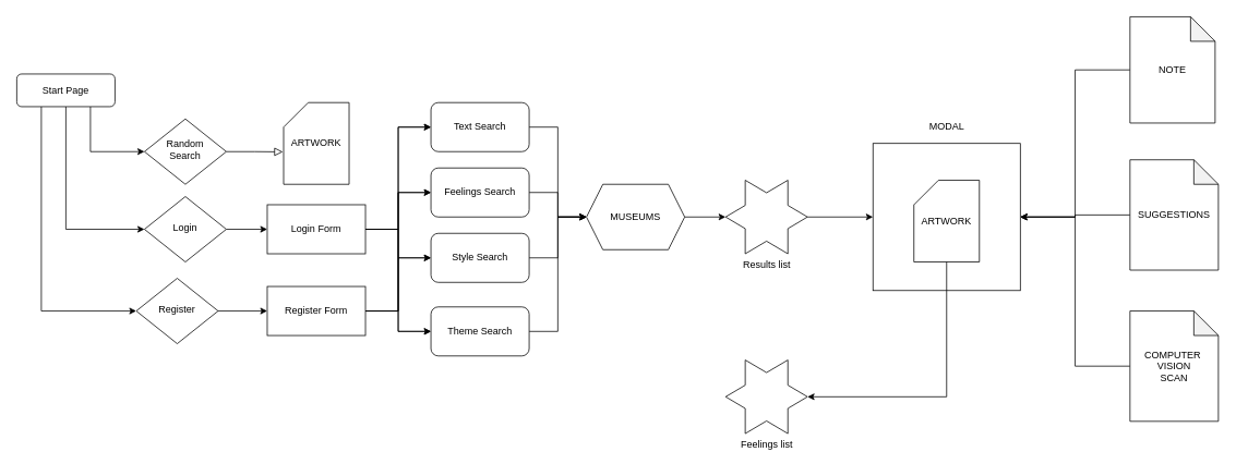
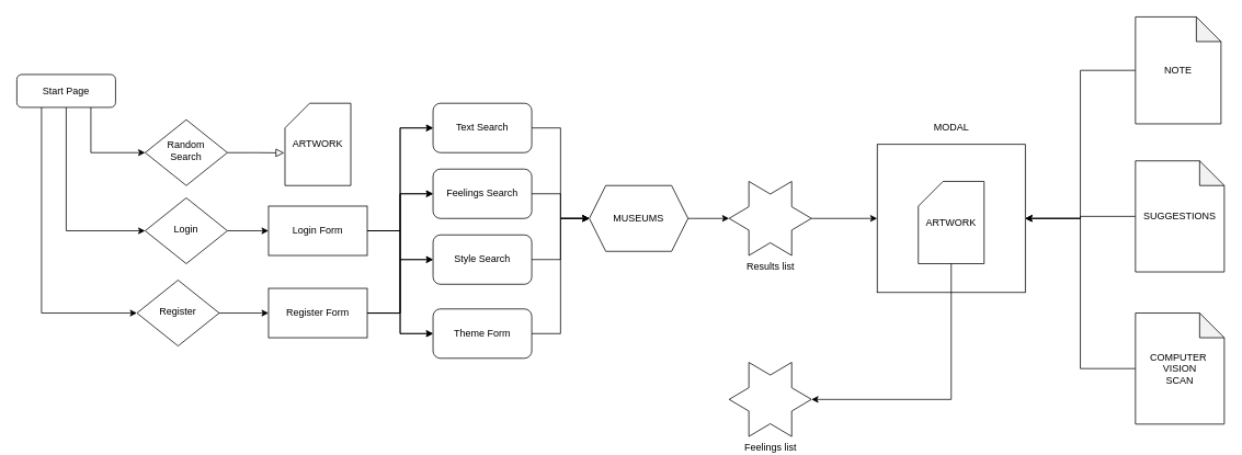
- <mxCell id="28" value="Theme Search" style="rounded=1;whiteSpace=wrap;html=1;" parent="24" vertex="1"><mxGeometry y="250" width="120" height="60" as="geometry" /></mxCell>
+ <mxCell id="28" value="Theme Form" style="rounded=1;whiteSpace=wrap;html=1;" parent="24" vertex="1"><mxGeometry y="250" width="120" height="60" as="geometry" /></mxCell>
